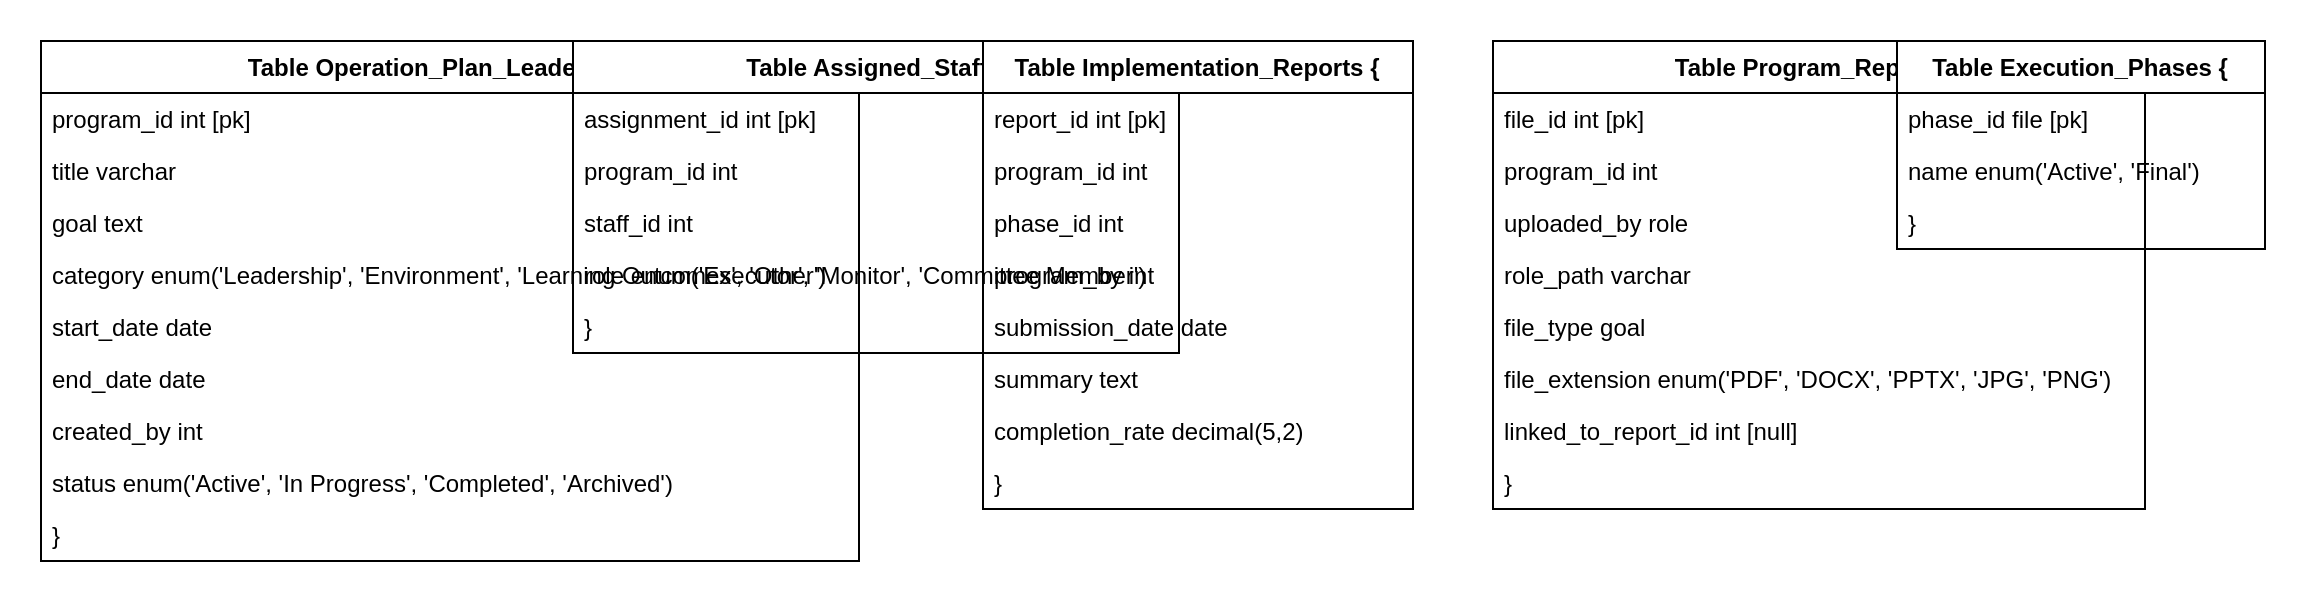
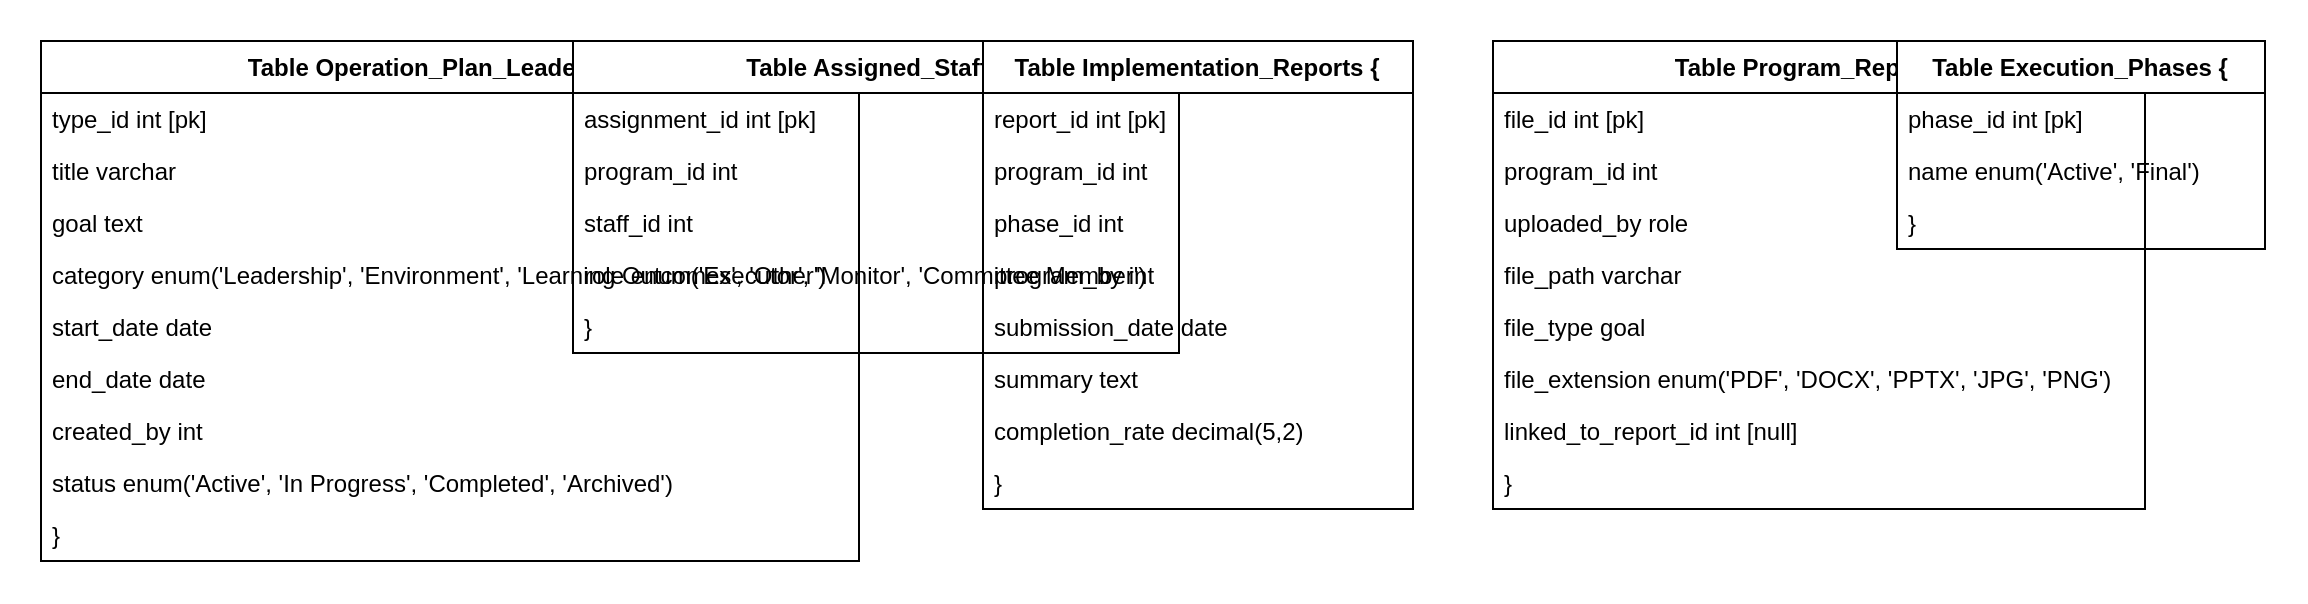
- <mxCell id="3" value="  program_id int [pk]" style="text;strokeColor=none;fillColor=none;align=left;verticalAlign=top;spacingLeft=4;spacingRight=4;overflow=hidden;rotatable=0;points=[[0,0.5],[1,0.5]];portConstraint=eastwest;" vertex="1" parent="2"><mxGeometry y="26" width="409" height="26" as="geometry" /></mxCell>
+ <mxCell id="3" value="  type_id int [pk]" style="text;strokeColor=none;fillColor=none;align=left;verticalAlign=top;spacingLeft=4;spacingRight=4;overflow=hidden;rotatable=0;points=[[0,0.5],[1,0.5]];portConstraint=eastwest;" vertex="1" parent="2"><mxGeometry y="26" width="409" height="26" as="geometry" /></mxCell>
- <mxCell id="37" value="  phase_id file [pk]" style="text;strokeColor=none;fillColor=none;align=left;verticalAlign=top;spacingLeft=4;spacingRight=4;overflow=hidden;rotatable=0;points=[[0,0.5],[1,0.5]];portConstraint=eastwest;" vertex="1" parent="36"><mxGeometry y="26" width="184" height="26" as="geometry" /></mxCell>
+ <mxCell id="37" value="  phase_id int [pk]" style="text;strokeColor=none;fillColor=none;align=left;verticalAlign=top;spacingLeft=4;spacingRight=4;overflow=hidden;rotatable=0;points=[[0,0.5],[1,0.5]];portConstraint=eastwest;" vertex="1" parent="36"><mxGeometry y="26" width="184" height="26" as="geometry" /></mxCell>
- <mxCell id="31" value="  role_path varchar" style="text;strokeColor=none;fillColor=none;align=left;verticalAlign=top;spacingLeft=4;spacingRight=4;overflow=hidden;rotatable=0;points=[[0,0.5],[1,0.5]];portConstraint=eastwest;" vertex="1" parent="27"><mxGeometry y="104" width="326" height="26" as="geometry" /></mxCell>
+ <mxCell id="31" value="  file_path varchar" style="text;strokeColor=none;fillColor=none;align=left;verticalAlign=top;spacingLeft=4;spacingRight=4;overflow=hidden;rotatable=0;points=[[0,0.5],[1,0.5]];portConstraint=eastwest;" vertex="1" parent="27"><mxGeometry y="104" width="326" height="26" as="geometry" /></mxCell>
